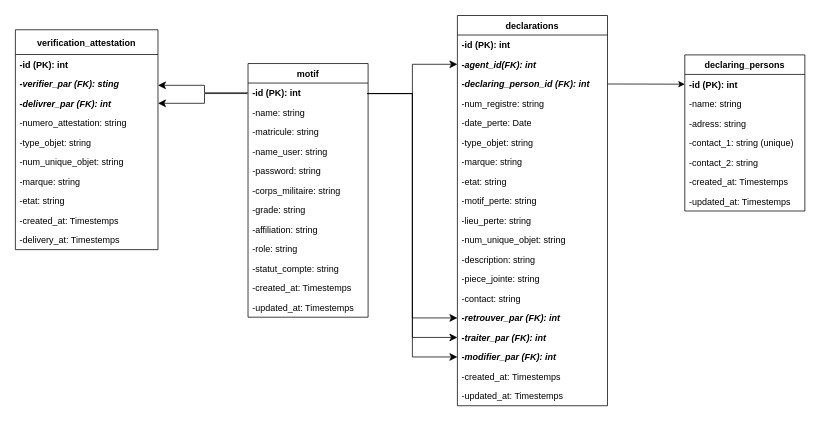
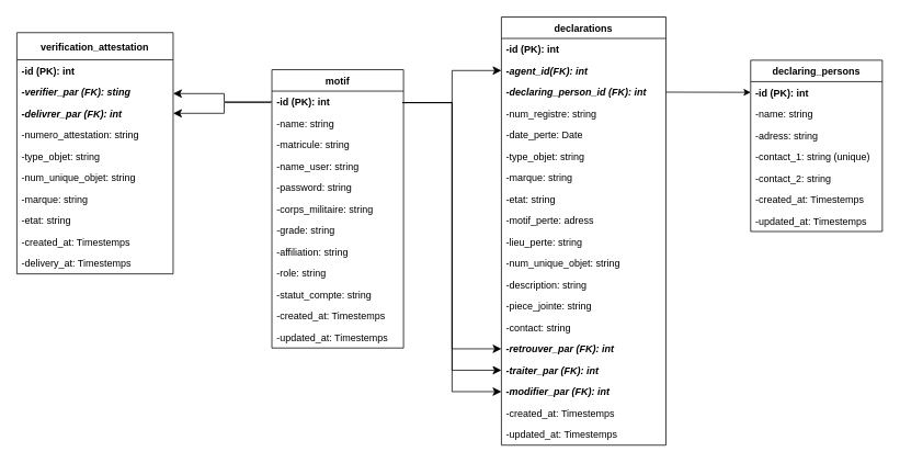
- <mxCell id="19" value="-motif_perte: string" style="text;strokeColor=none;fillColor=none;align=left;verticalAlign=top;spacingLeft=4;spacingRight=4;overflow=hidden;rotatable=0;points=[[0,0.5],[1,0.5]];portConstraint=eastwest;" vertex="1" parent="10"><mxGeometry y="234" width="200" height="26" as="geometry" /></mxCell>
+ <mxCell id="19" value="-motif_perte: adress" style="text;strokeColor=none;fillColor=none;align=left;verticalAlign=top;spacingLeft=4;spacingRight=4;overflow=hidden;rotatable=0;points=[[0,0.5],[1,0.5]];portConstraint=eastwest;" vertex="1" parent="10"><mxGeometry y="234" width="200" height="26" as="geometry" /></mxCell>
